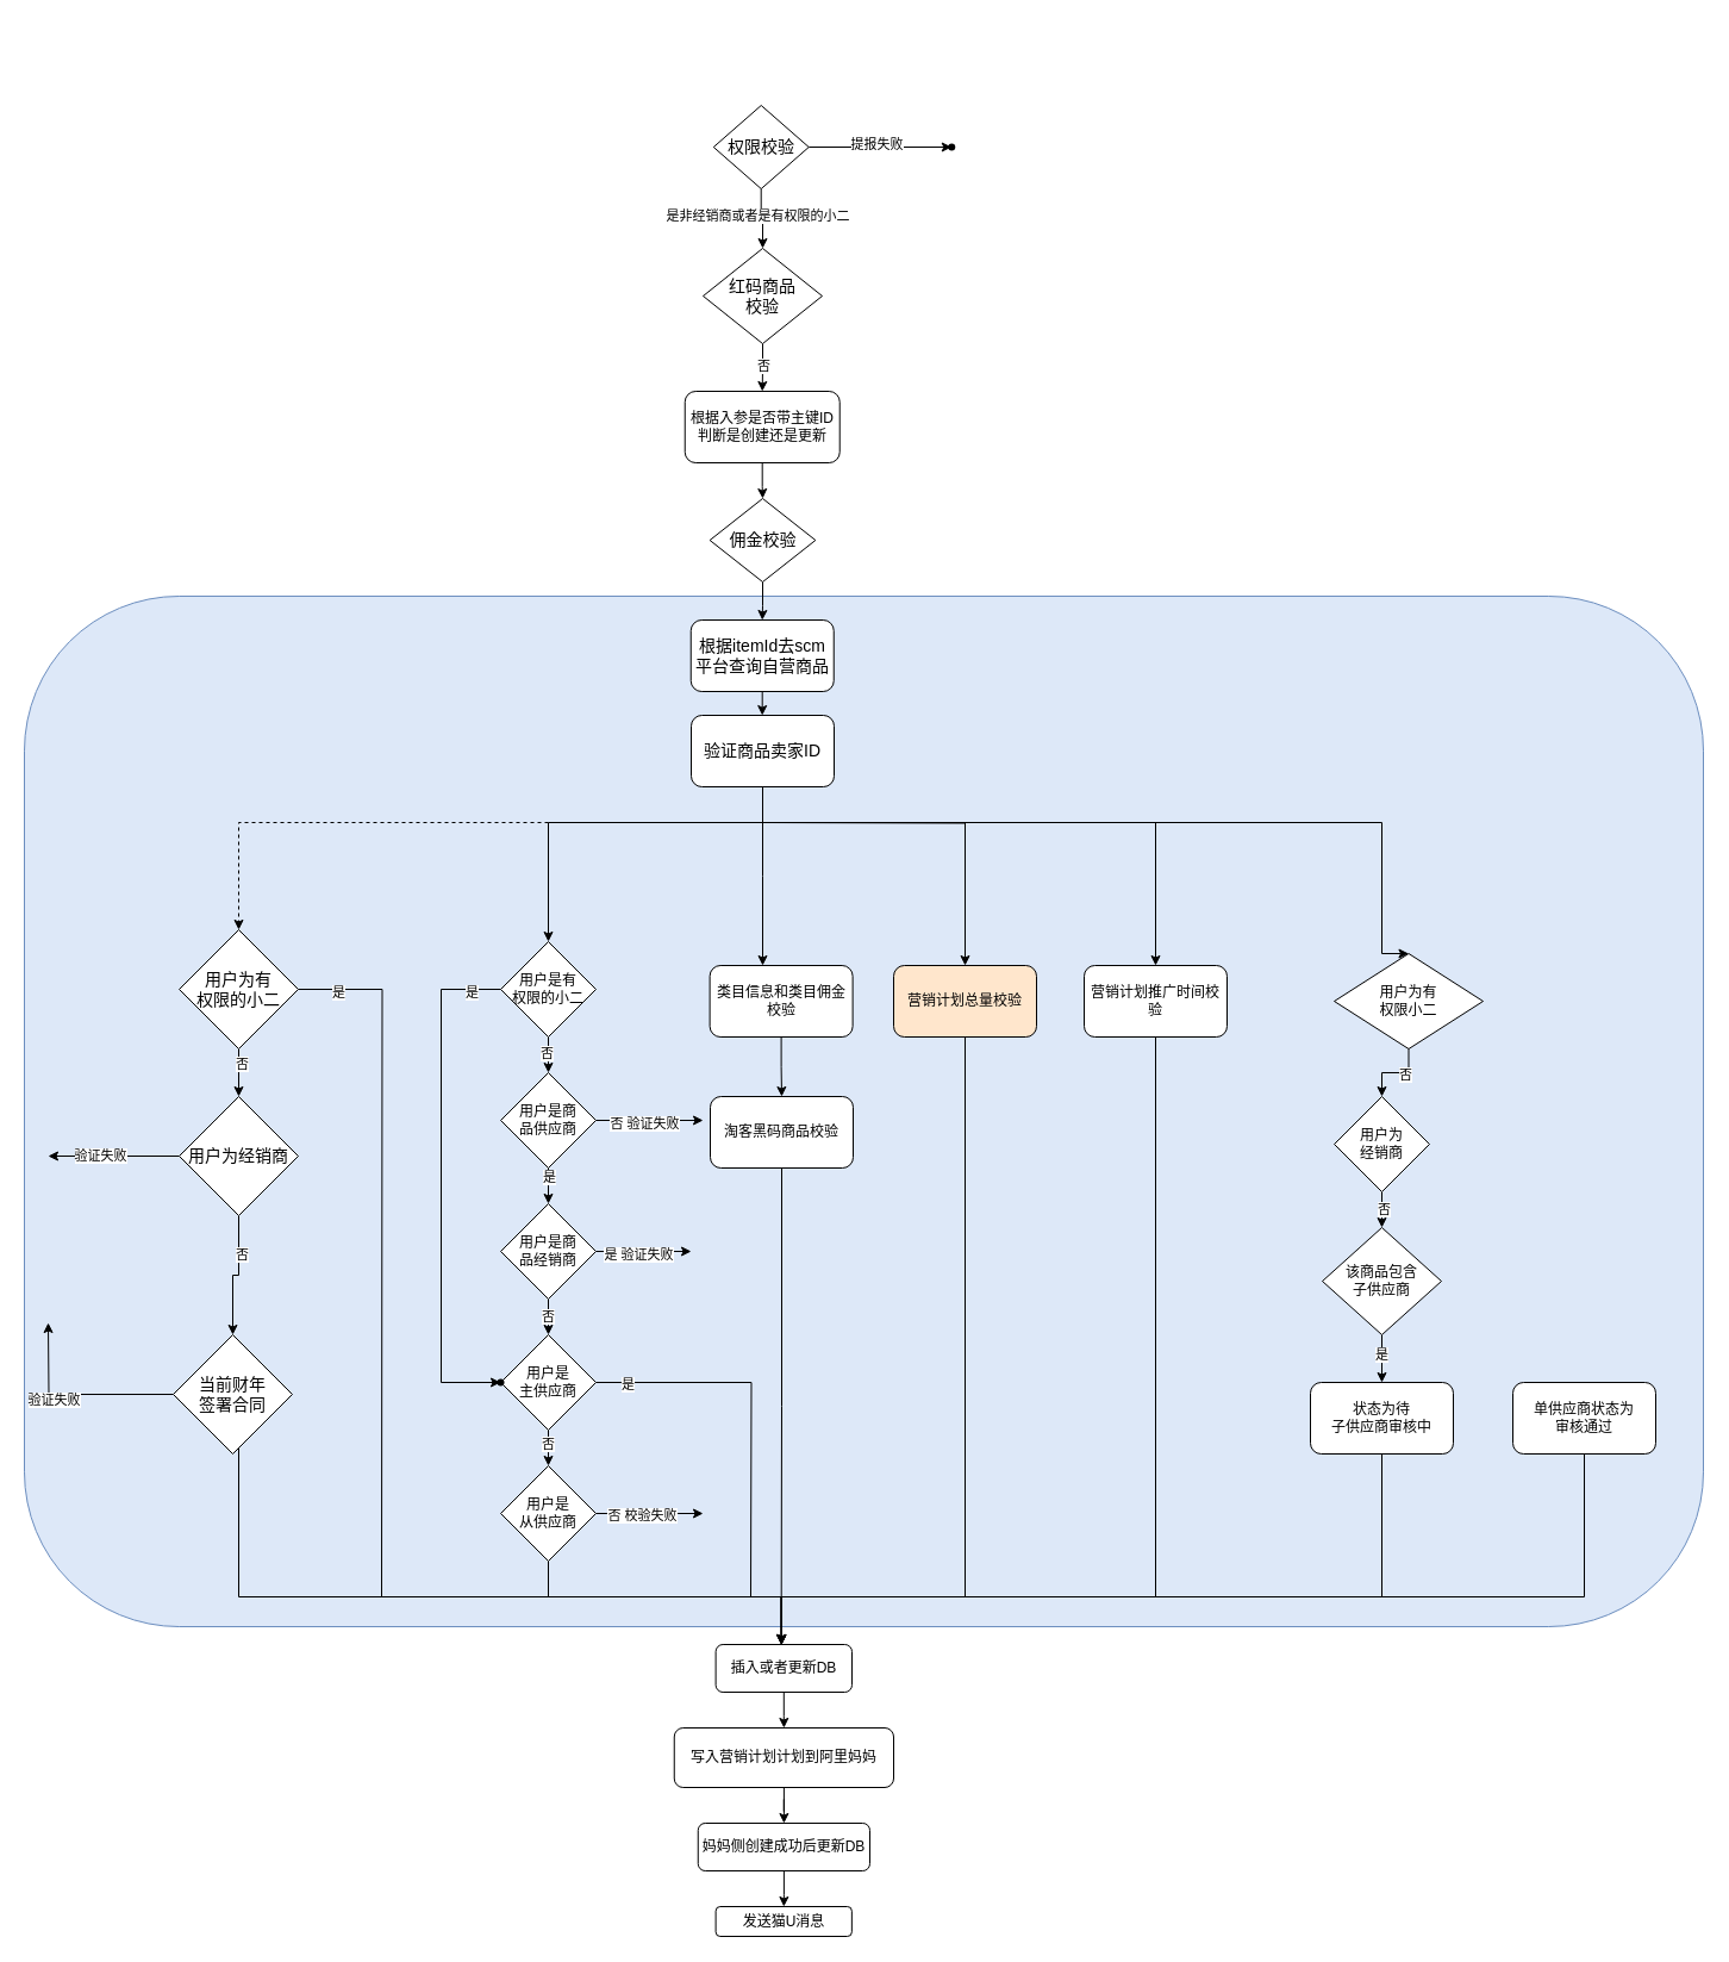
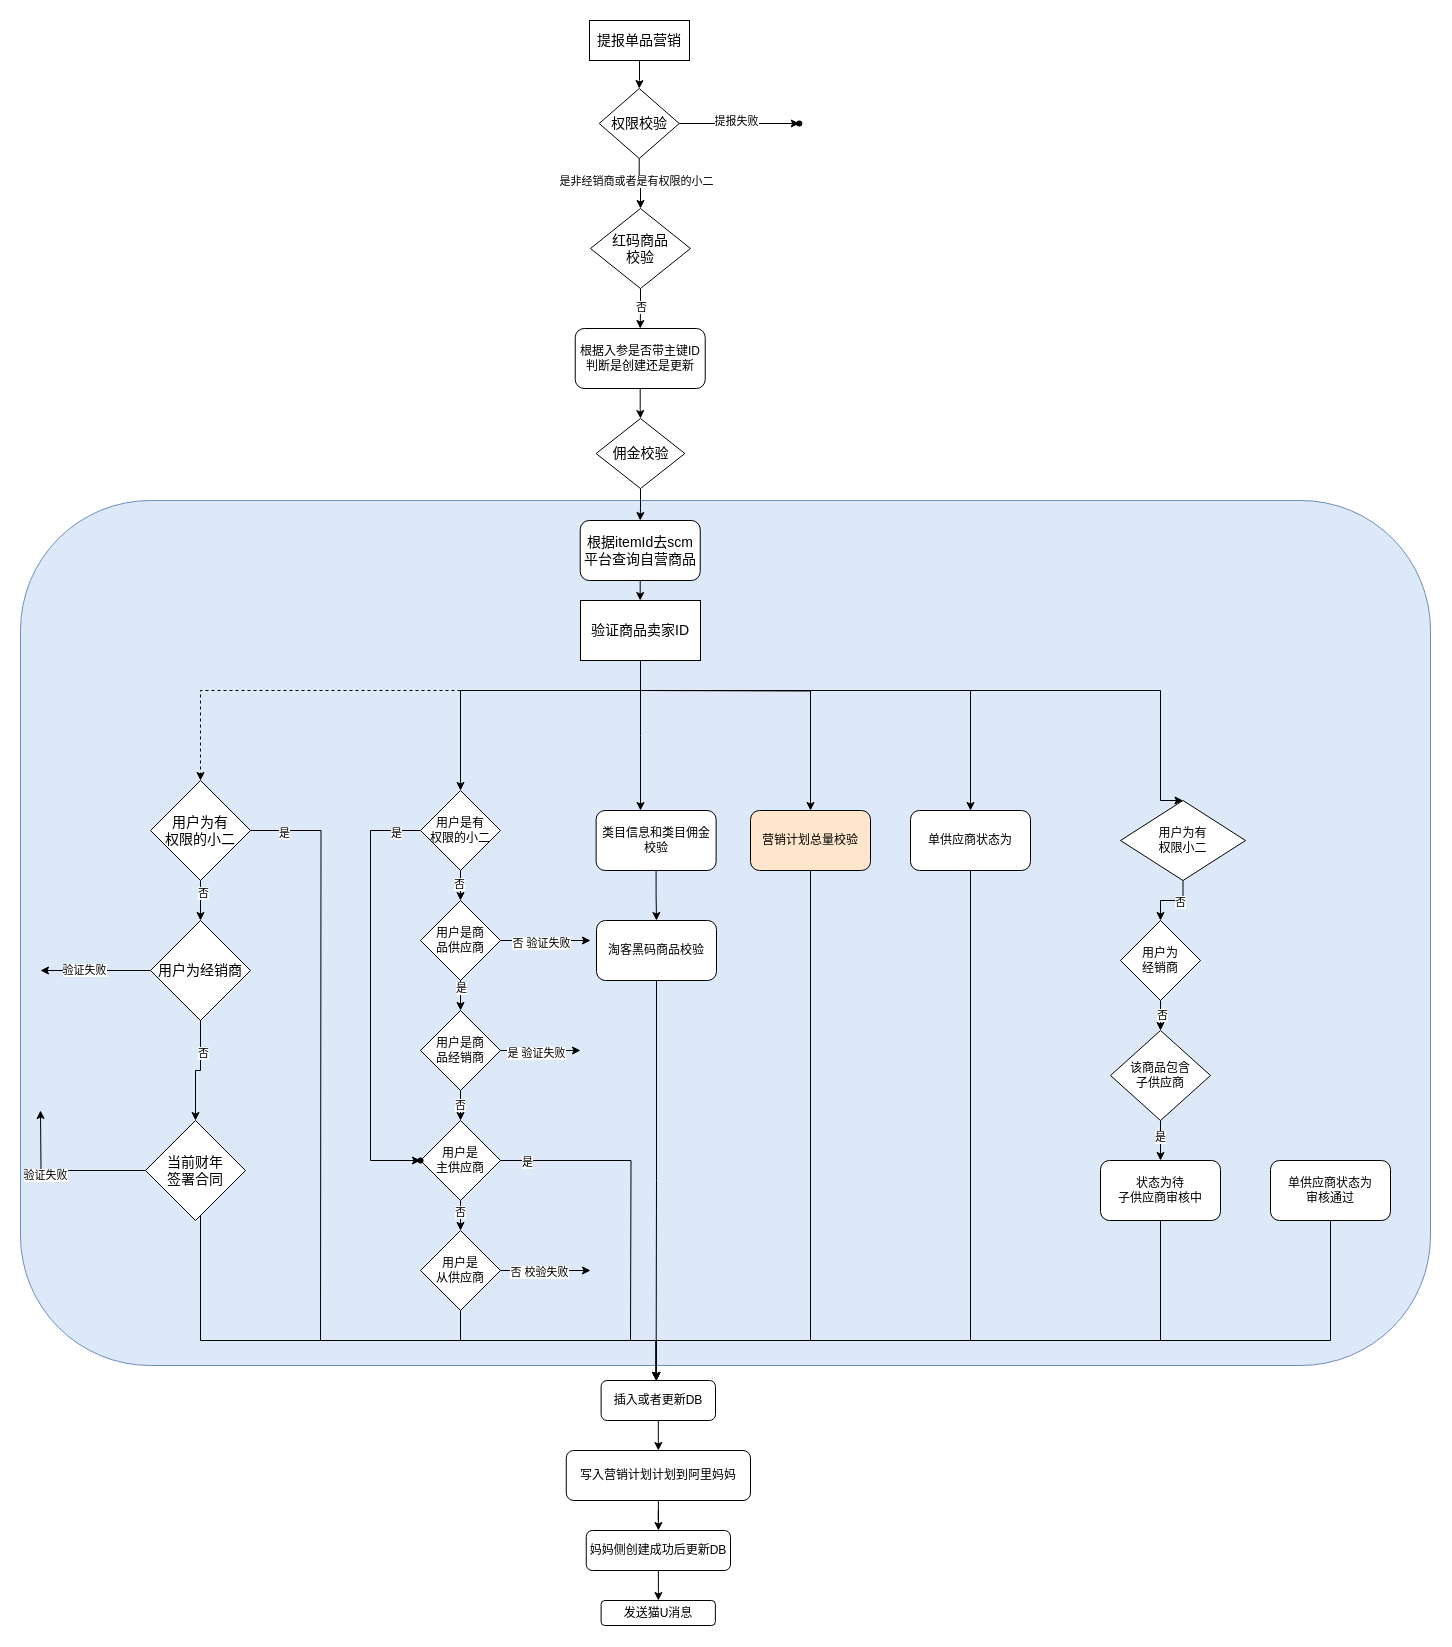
+ <mxCell id="91" value="&lt;font style=&quot;font-size: 14px;&quot;&gt;提报单品营销&lt;/font&gt;" style="rounded=0;whiteSpace=wrap;html=1;" vertex="1" parent="1"><mxGeometry x="588.99" y="20" width="100" height="40" as="geometry" /></mxCell>
+ <mxCell id="90" value="" style="edgeStyle=orthogonalEdgeStyle;rounded=0;orthogonalLoop=1;jettySize=auto;html=1;" edge="1" parent="1" source="91" target="7"><mxGeometry relative="1" as="geometry" /></mxCell>
- <mxCell id="21" value="&lt;font style=&quot;font-size: 14px;&quot;&gt;验证商品卖家ID&lt;/font&gt;" style="rounded=1;whiteSpace=wrap;html=1;" vertex="1" parent="1"><mxGeometry x="580" y="600" width="120" height="60" as="geometry" /></mxCell>
+ <mxCell id="21" value="&lt;font style=&quot;font-size: 14px;&quot;&gt;验证商品卖家ID&lt;/font&gt;" style="whiteSpace=wrap;html=1;rounded=0;" vertex="1" parent="1"><mxGeometry x="580" y="600" width="120" height="60" as="geometry" /></mxCell>
- <mxCell id="70" value="营销计划推广时间校验" style="rounded=1;whiteSpace=wrap;html=1;" vertex="1" parent="1"><mxGeometry x="910" y="810" width="120" height="60" as="geometry" /></mxCell>
+ <mxCell id="70" value="单供应商状态为" style="rounded=1;whiteSpace=wrap;html=1;" vertex="1" parent="1"><mxGeometry x="910" y="810" width="120" height="60" as="geometry" /></mxCell>
